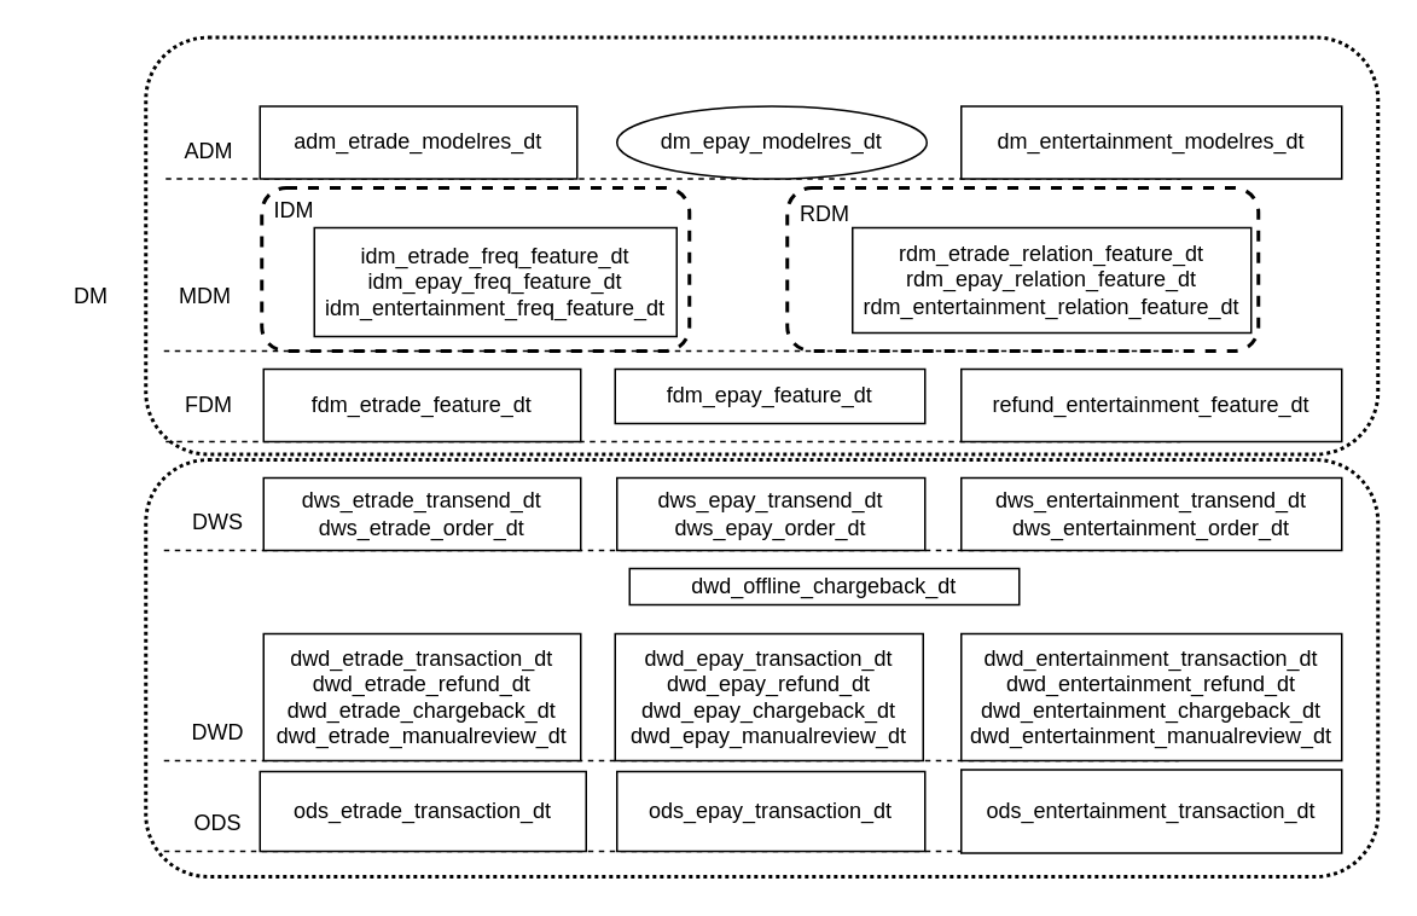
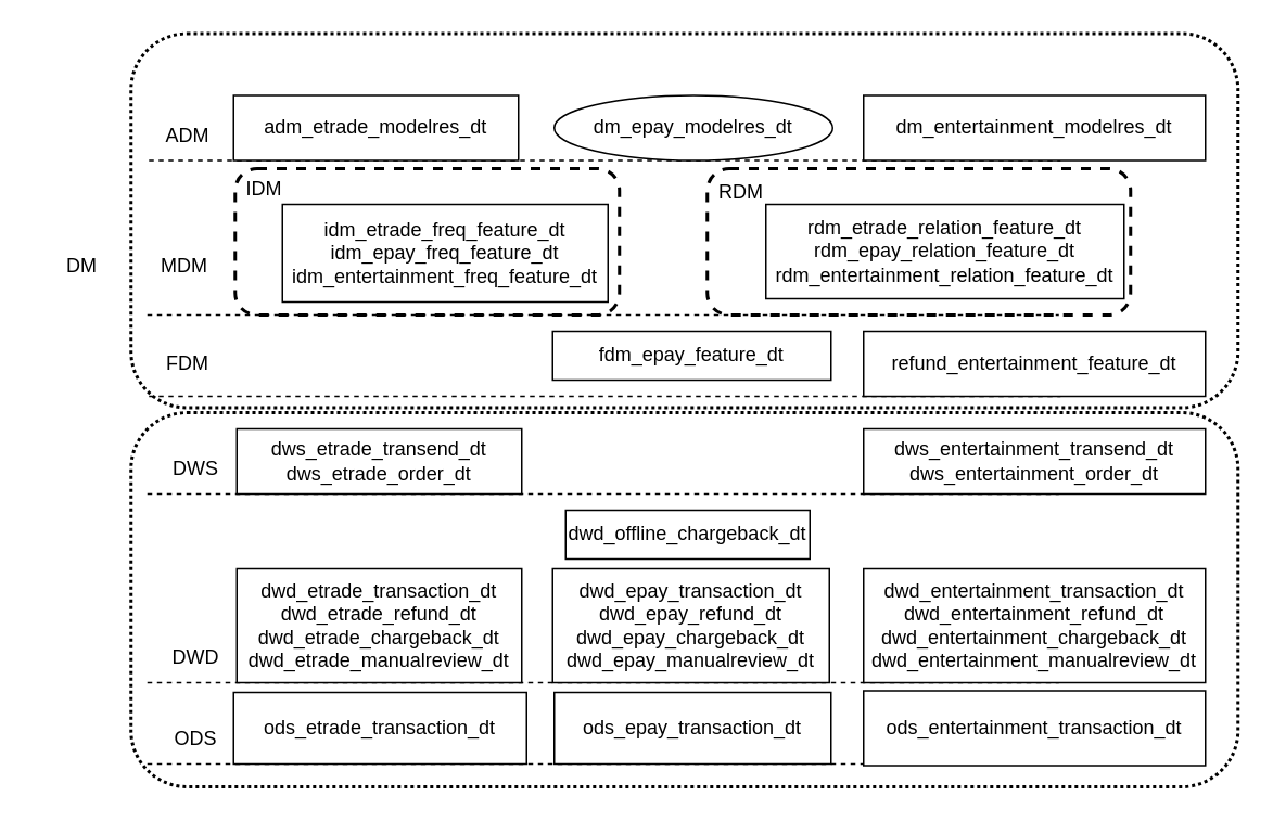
- <mxCell id="23" value="fdm_etrade_feature_dt" style="rounded=0;whiteSpace=wrap;html=1;" parent="1" vertex="1"><mxGeometry x="145" y="203" width="175" height="40" as="geometry" /></mxCell>
- <mxCell id="21" value="dws_epay_transend_dt&lt;br&gt;dws_epay_order_dt" style="rounded=0;whiteSpace=wrap;html=1;" parent="1" vertex="1"><mxGeometry x="340" y="263" width="170" height="40" as="geometry" /></mxCell>
- <mxCell id="26" value="dwd_offline_chargeback_dt&lt;br&gt;" style="rounded=0;whiteSpace=wrap;html=1;" parent="1" vertex="1"><mxGeometry x="347" y="313" width="215" height="20" as="geometry" /></mxCell>
+ <mxCell id="26" value="dwd_offline_chargeback_dt&lt;br&gt;" style="rounded=0;whiteSpace=wrap;html=1;" parent="1" vertex="1"><mxGeometry x="347" y="313" width="150" height="30" as="geometry" /></mxCell>
